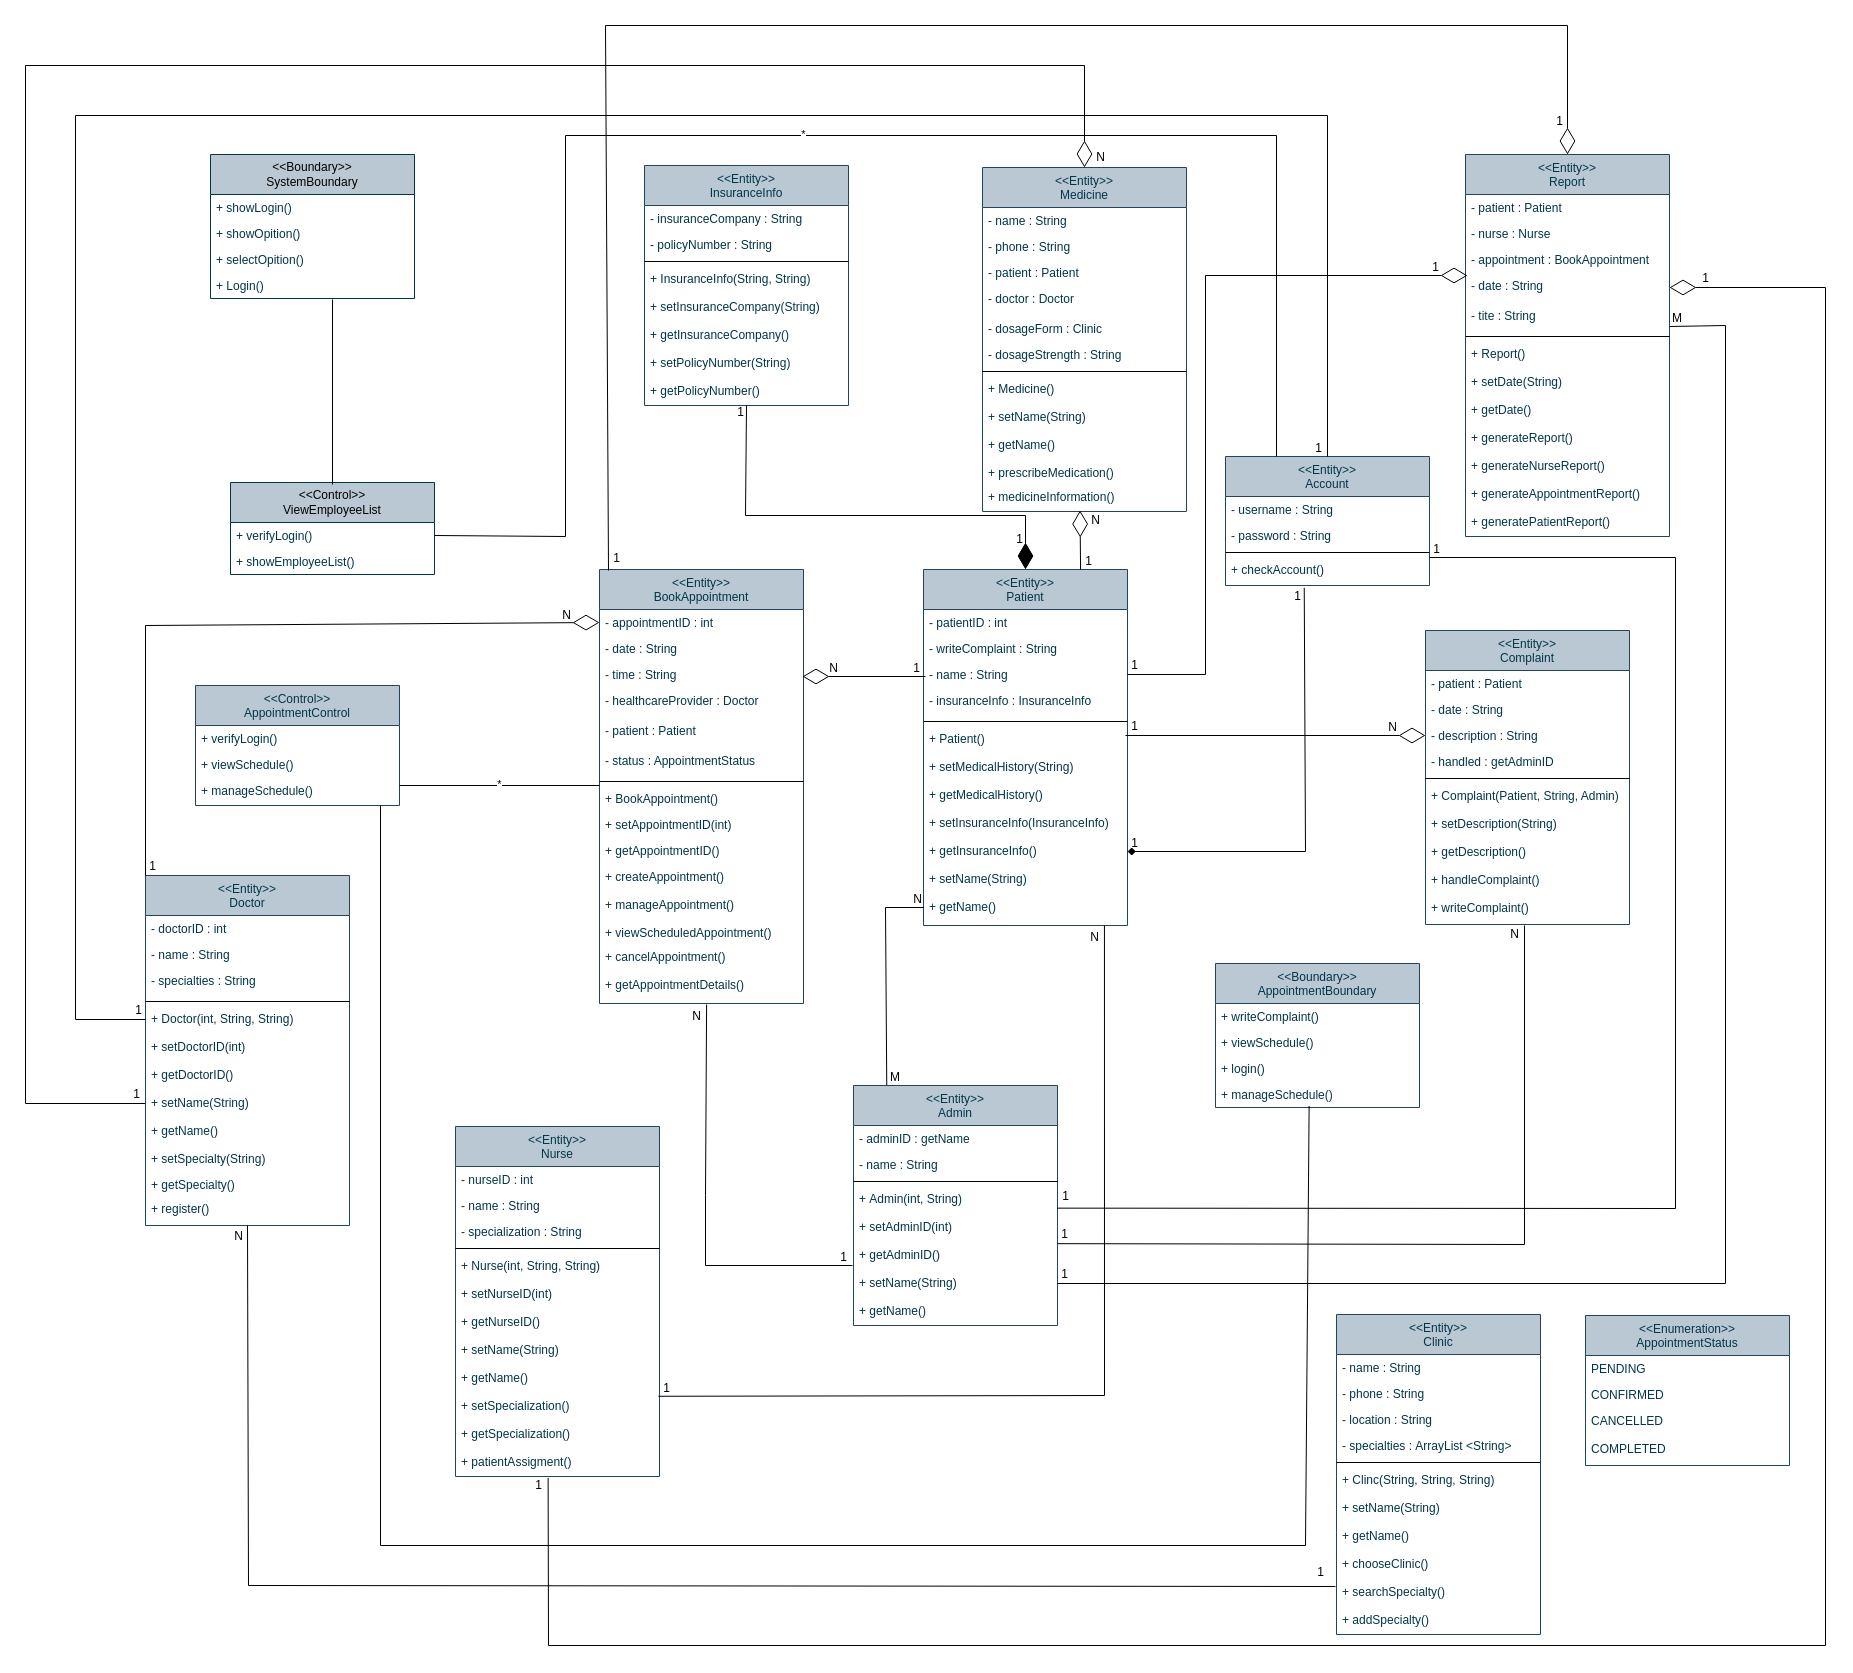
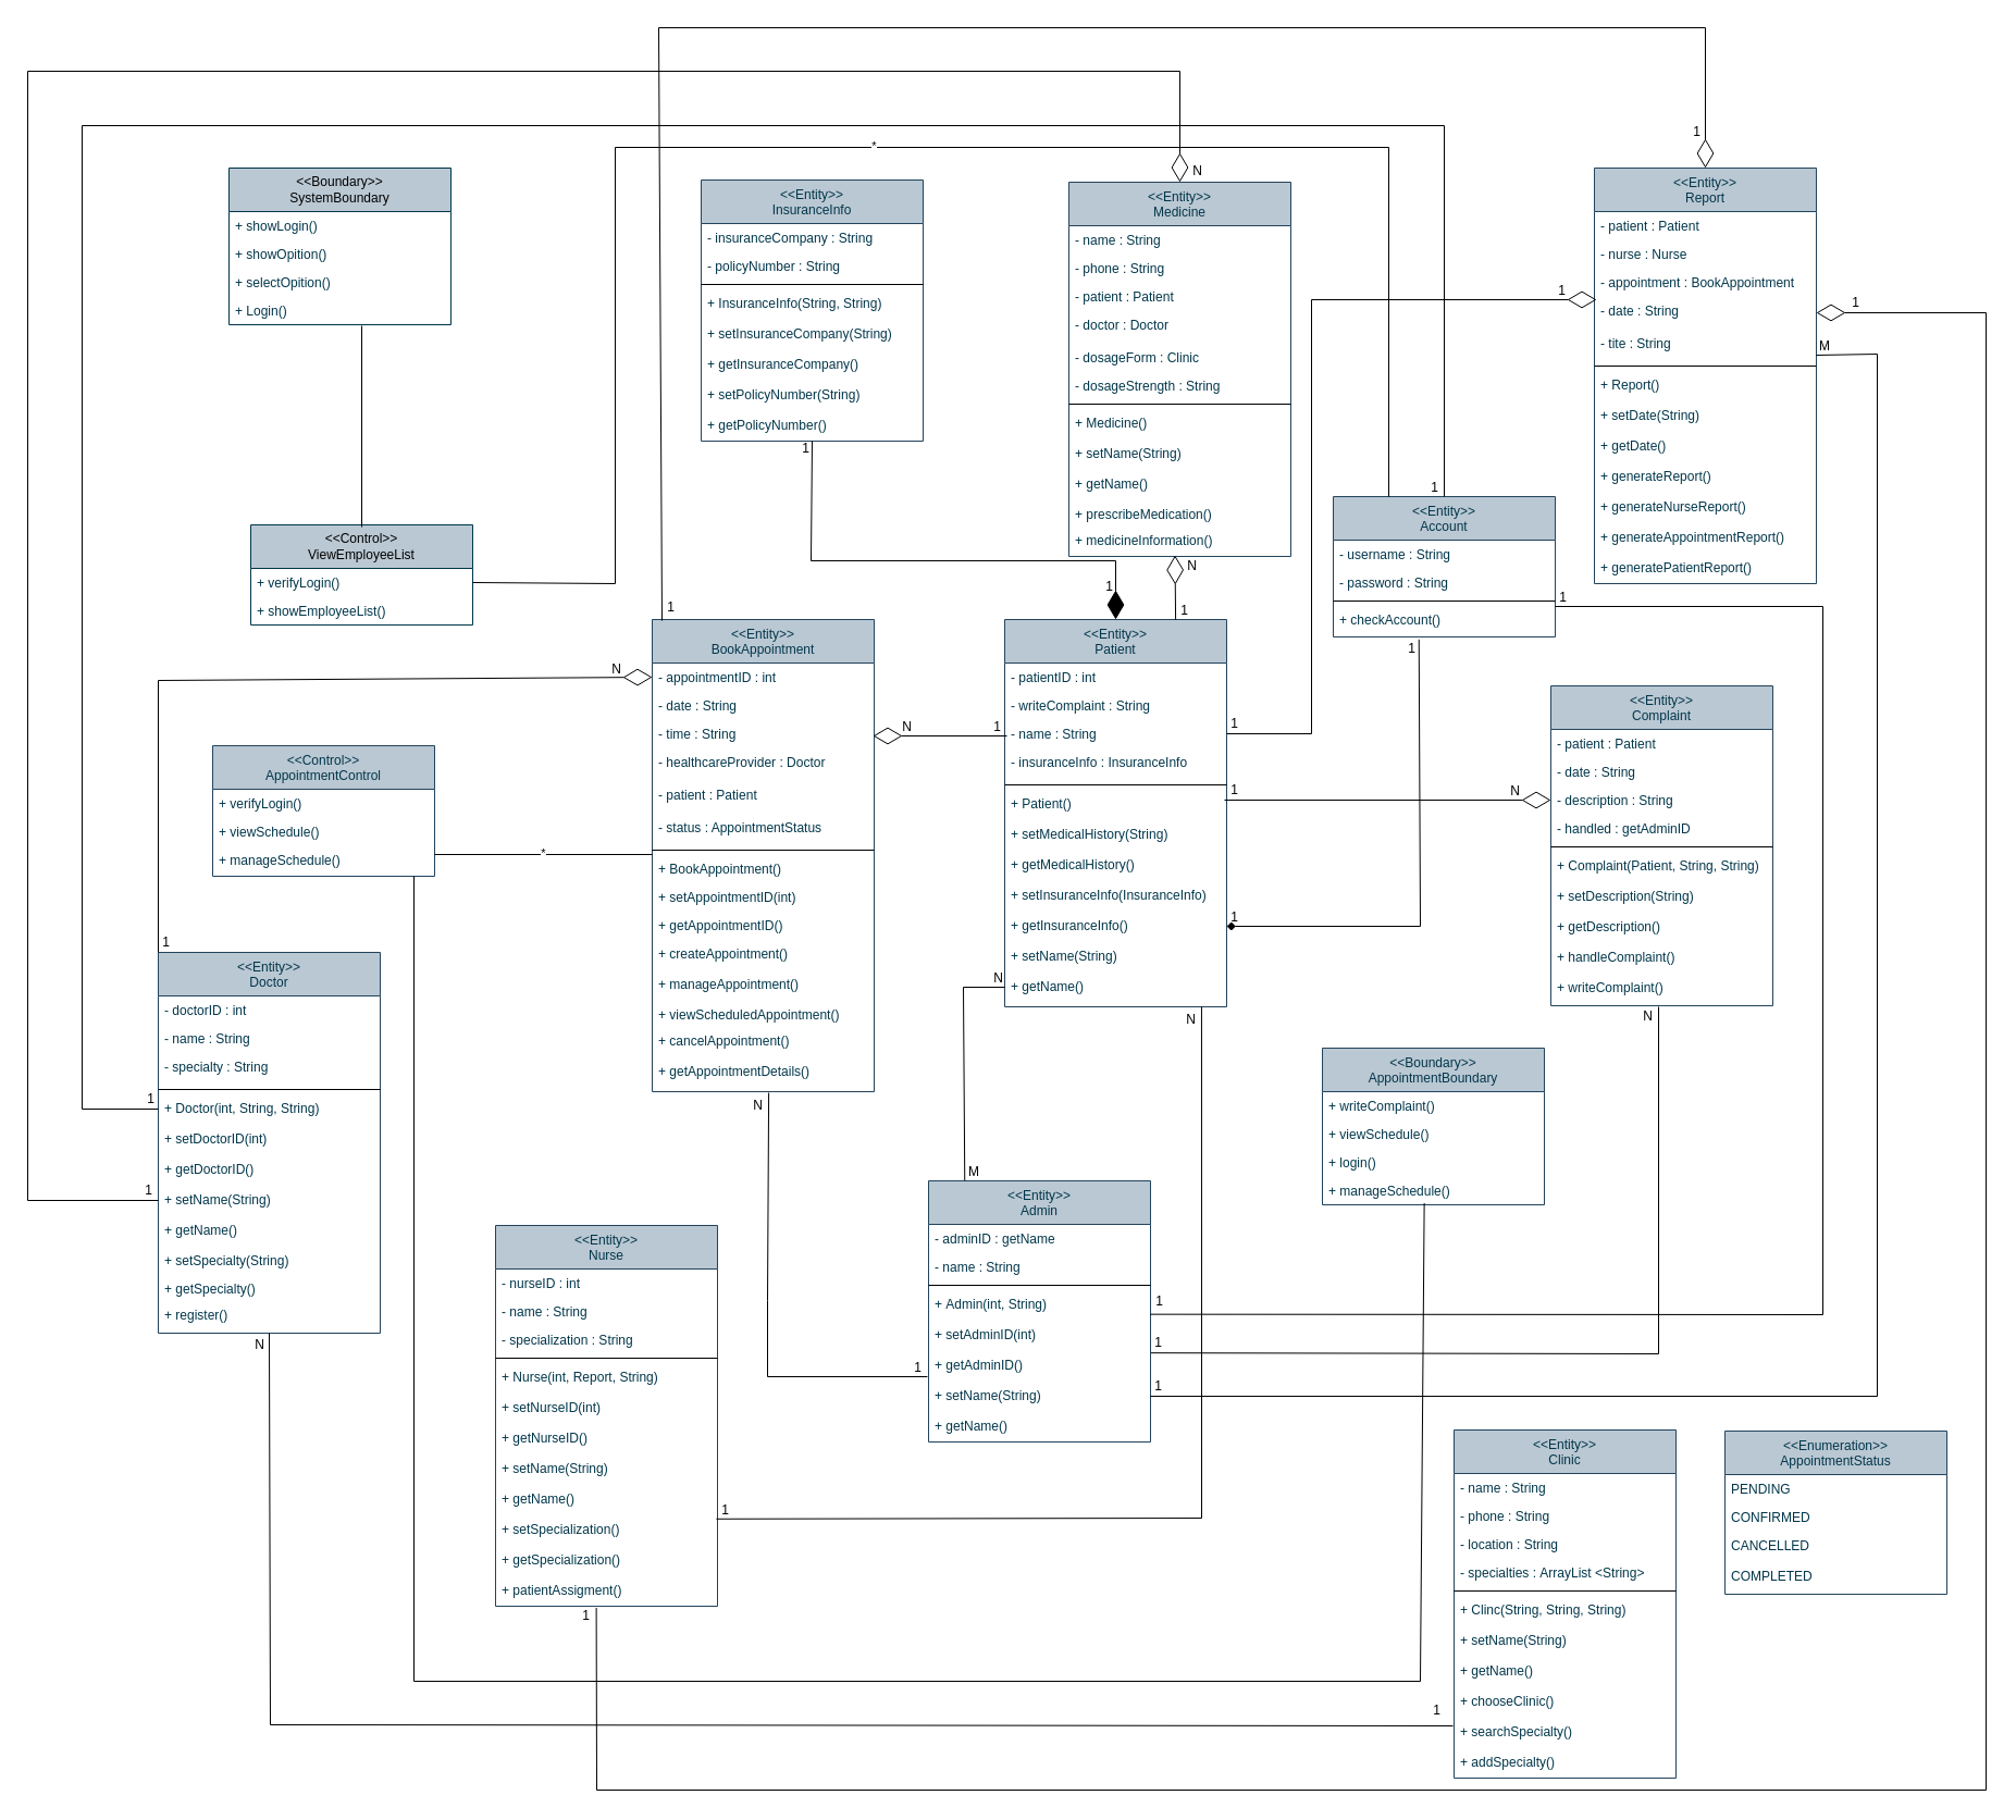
- <mxCell id="153" value="+ Complaint(Patient, String, Admin)" style="text;align=left;verticalAlign=top;spacingLeft=4;spacingRight=4;overflow=hidden;rotatable=0;points=[[0,0.5],[1,0.5]];portConstraint=eastwest;fontColor=#00364a;" parent="147" vertex="1"><mxGeometry y="152" width="204" height="28" as="geometry" /></mxCell>
+ <mxCell id="153" value="+ Complaint(Patient, String, String)" style="text;align=left;verticalAlign=top;spacingLeft=4;spacingRight=4;overflow=hidden;rotatable=0;points=[[0,0.5],[1,0.5]];portConstraint=eastwest;fontColor=#00364a;" parent="147" vertex="1"><mxGeometry y="152" width="204" height="28" as="geometry" /></mxCell>
- <mxCell id="64" value="- specialties : String" style="text;align=left;verticalAlign=top;spacingLeft=4;spacingRight=4;overflow=hidden;rotatable=0;points=[[0,0.5],[1,0.5]];portConstraint=eastwest;rounded=0;shadow=0;html=0;fontColor=#00364a;" parent="61" vertex="1"><mxGeometry y="92" width="204" height="30" as="geometry" /></mxCell>
+ <mxCell id="64" value="- specialty : String" style="text;align=left;verticalAlign=top;spacingLeft=4;spacingRight=4;overflow=hidden;rotatable=0;points=[[0,0.5],[1,0.5]];portConstraint=eastwest;rounded=0;shadow=0;html=0;fontColor=#00364a;" parent="61" vertex="1"><mxGeometry y="92" width="204" height="30" as="geometry" /></mxCell>
- <mxCell id="118" value="+ Nurse(int, String, String)" style="text;align=left;verticalAlign=top;spacingLeft=4;spacingRight=4;overflow=hidden;rotatable=0;points=[[0,0.5],[1,0.5]];portConstraint=eastwest;fontColor=#00364a;" parent="113" vertex="1"><mxGeometry y="126" width="204" height="28" as="geometry" /></mxCell>
+ <mxCell id="118" value="+ Nurse(int, Report, String)" style="text;align=left;verticalAlign=top;spacingLeft=4;spacingRight=4;overflow=hidden;rotatable=0;points=[[0,0.5],[1,0.5]];portConstraint=eastwest;fontColor=#00364a;" parent="113" vertex="1"><mxGeometry y="126" width="204" height="28" as="geometry" /></mxCell>
